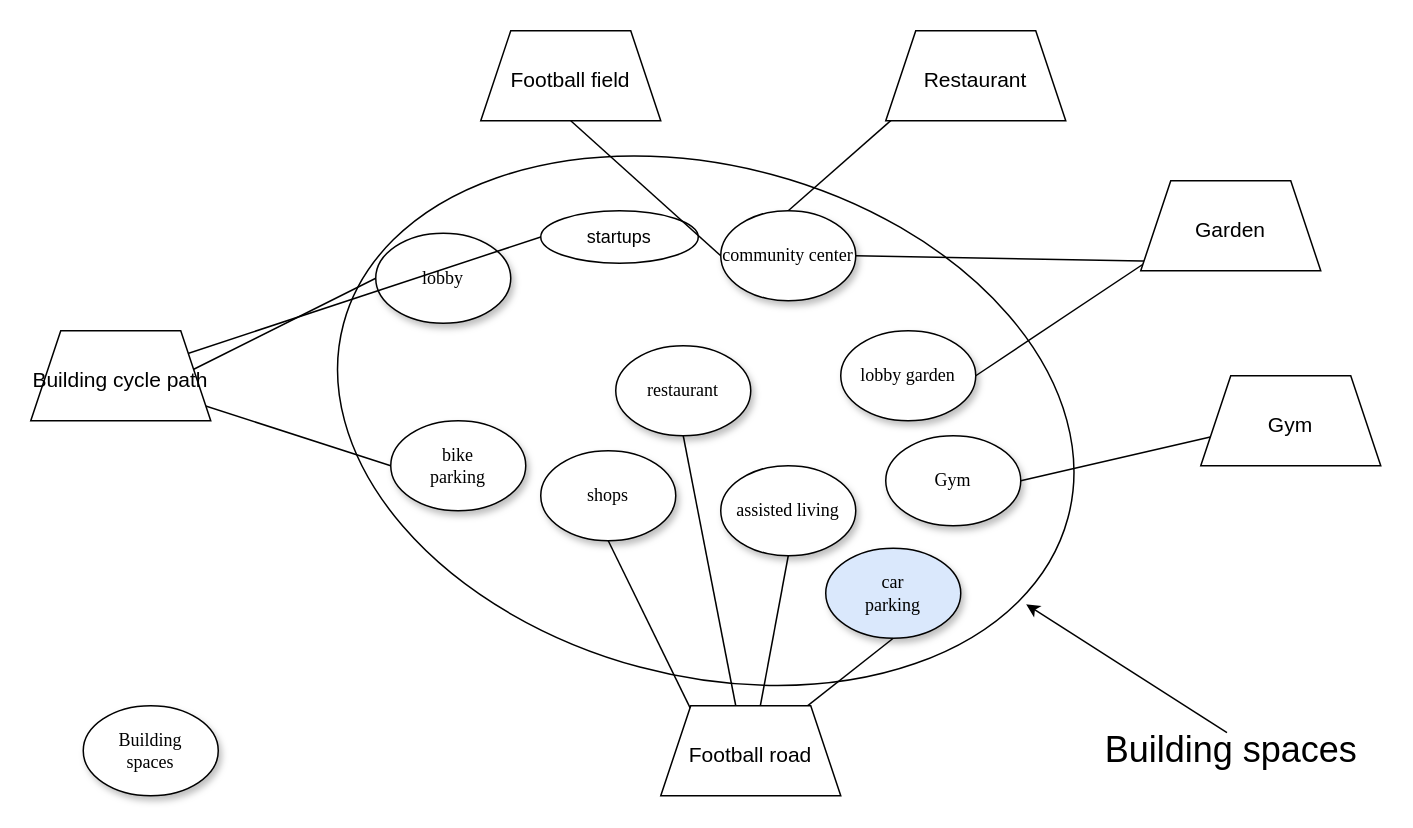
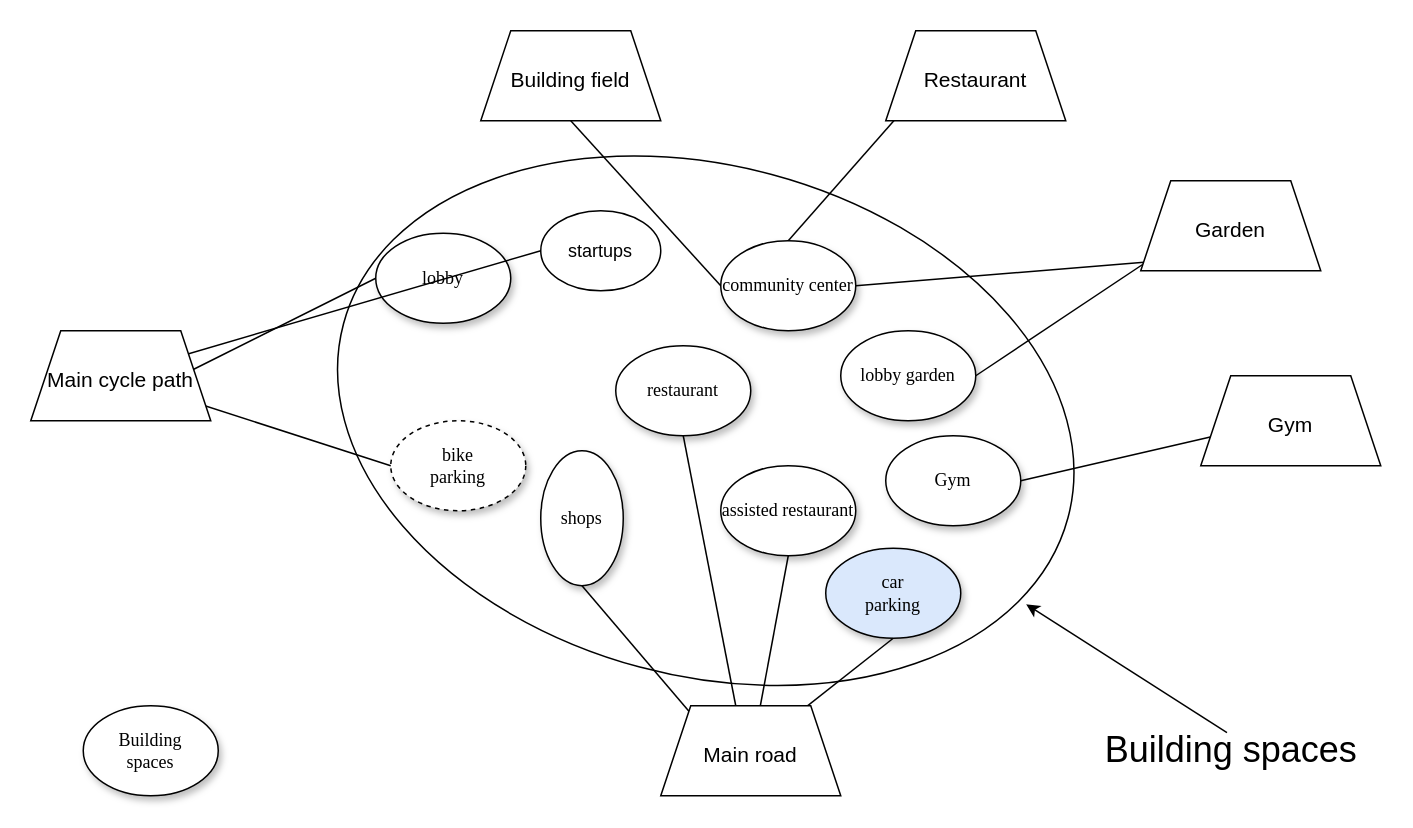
- <mxCell id="32" value="&lt;font style=&quot;font-size: 14px&quot;&gt;Football field&lt;/font&gt;" style="shape=trapezoid;perimeter=trapezoidPerimeter;whiteSpace=wrap;html=1;fixedSize=1;fontSize=24;" vertex="1" parent="1"><mxGeometry x="320" y="20" width="120" height="60" as="geometry" /></mxCell>
+ <mxCell id="32" value="&lt;font style=&quot;font-size: 14px&quot;&gt;Building field&lt;/font&gt;" style="shape=trapezoid;perimeter=trapezoidPerimeter;whiteSpace=wrap;html=1;fixedSize=1;fontSize=24;" vertex="1" parent="1"><mxGeometry x="320" y="20" width="120" height="60" as="geometry" /></mxCell>
- <mxCell id="10" value="startups" style="ellipse;whiteSpace=wrap;html=1;" parent="1" vertex="1"><mxGeometry x="360" y="140" width="105" height="35" as="geometry" /></mxCell>
+ <mxCell id="10" value="startups" style="ellipse;whiteSpace=wrap;html=1;" parent="1" vertex="1"><mxGeometry x="360" y="140" width="80" height="53.33" as="geometry" /></mxCell>
- <mxCell id="3" value="community center" style="ellipse;whiteSpace=wrap;html=1;rounded=0;shadow=1;comic=0;labelBackgroundColor=none;strokeWidth=1;fontFamily=Verdana;fontSize=12;align=center;" parent="1" vertex="1"><mxGeometry x="480" y="140" width="90" height="60" as="geometry" /></mxCell>
+ <mxCell id="3" value="community center" style="ellipse;whiteSpace=wrap;html=1;rounded=0;shadow=1;comic=0;labelBackgroundColor=none;strokeWidth=1;fontFamily=Verdana;fontSize=12;align=center;" parent="1" vertex="1"><mxGeometry x="480" y="160" width="90" height="60" as="geometry" /></mxCell>
- <mxCell id="27" value="&lt;font style=&quot;font-size: 14px&quot;&gt;Building cycle path&lt;/font&gt;" style="shape=trapezoid;perimeter=trapezoidPerimeter;whiteSpace=wrap;html=1;fixedSize=1;fontSize=24;" vertex="1" parent="1"><mxGeometry x="20" y="220" width="120" height="60" as="geometry" /></mxCell>
+ <mxCell id="27" value="&lt;font style=&quot;font-size: 14px&quot;&gt;Main cycle path&lt;/font&gt;" style="shape=trapezoid;perimeter=trapezoidPerimeter;whiteSpace=wrap;html=1;fixedSize=1;fontSize=24;" vertex="1" parent="1"><mxGeometry x="20" y="220" width="120" height="60" as="geometry" /></mxCell>
- <mxCell id="21" value="bike&lt;br&gt;parking" style="ellipse;whiteSpace=wrap;html=1;rounded=0;shadow=1;comic=0;labelBackgroundColor=none;strokeWidth=1;fontFamily=Verdana;fontSize=12;align=center;" vertex="1" parent="1"><mxGeometry x="260" y="280" width="90" height="60" as="geometry" /></mxCell>
+ <mxCell id="21" value="bike&lt;br&gt;parking" style="ellipse;whiteSpace=wrap;html=1;rounded=0;shadow=1;comic=0;labelBackgroundColor=none;strokeWidth=1;fontFamily=Verdana;fontSize=12;align=center;dashed=1;" vertex="1" parent="1"><mxGeometry x="260" y="280" width="90" height="60" as="geometry" /></mxCell>
- <mxCell id="7" value="shops" style="ellipse;whiteSpace=wrap;html=1;rounded=0;shadow=1;comic=0;labelBackgroundColor=none;strokeWidth=1;fontFamily=Verdana;fontSize=12;align=center;" parent="1" vertex="1"><mxGeometry x="360" y="300" width="90" height="60" as="geometry" /></mxCell>
+ <mxCell id="7" value="shops" style="ellipse;whiteSpace=wrap;html=1;rounded=0;shadow=1;comic=0;labelBackgroundColor=none;strokeWidth=1;fontFamily=Verdana;fontSize=12;align=center;" parent="1" vertex="1"><mxGeometry x="360" y="300" width="55" height="90" as="geometry" /></mxCell>
- <mxCell id="9" value="assisted living" style="ellipse;whiteSpace=wrap;html=1;rounded=0;shadow=1;comic=0;labelBackgroundColor=none;strokeWidth=1;fontFamily=Verdana;fontSize=12;align=center;" parent="1" vertex="1"><mxGeometry x="480" y="310" width="90" height="60" as="geometry" /></mxCell>
+ <mxCell id="9" value="assisted restaurant" style="ellipse;whiteSpace=wrap;html=1;rounded=0;shadow=1;comic=0;labelBackgroundColor=none;strokeWidth=1;fontFamily=Verdana;fontSize=12;align=center;" parent="1" vertex="1"><mxGeometry x="480" y="310" width="90" height="60" as="geometry" /></mxCell>
- <mxCell id="28" value="&lt;font style=&quot;font-size: 14px&quot;&gt;Football road&lt;/font&gt;" style="shape=trapezoid;perimeter=trapezoidPerimeter;whiteSpace=wrap;html=1;fixedSize=1;fontSize=24;" vertex="1" parent="1"><mxGeometry x="440" y="470" width="120" height="60" as="geometry" /></mxCell>
+ <mxCell id="28" value="&lt;font style=&quot;font-size: 14px&quot;&gt;Main road&lt;/font&gt;" style="shape=trapezoid;perimeter=trapezoidPerimeter;whiteSpace=wrap;html=1;fixedSize=1;fontSize=24;" vertex="1" parent="1"><mxGeometry x="440" y="470" width="120" height="60" as="geometry" /></mxCell>
